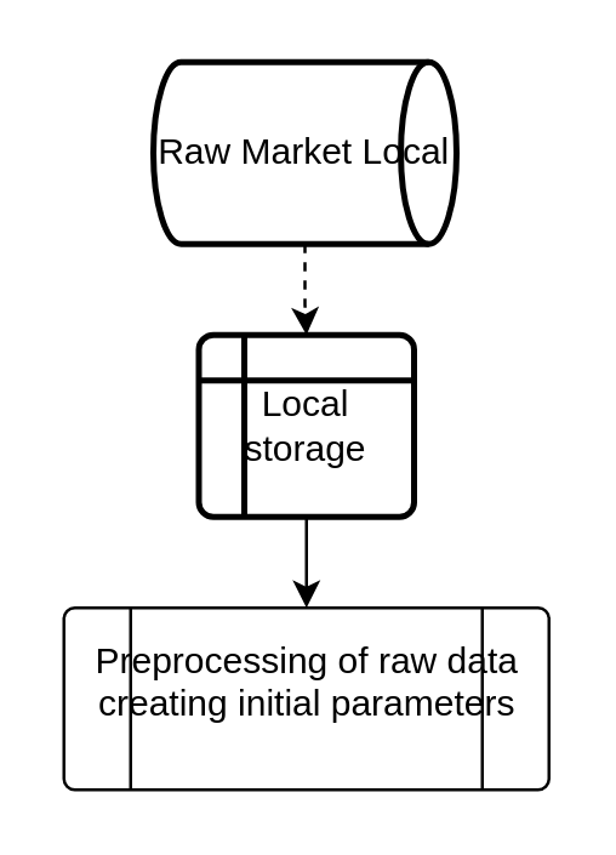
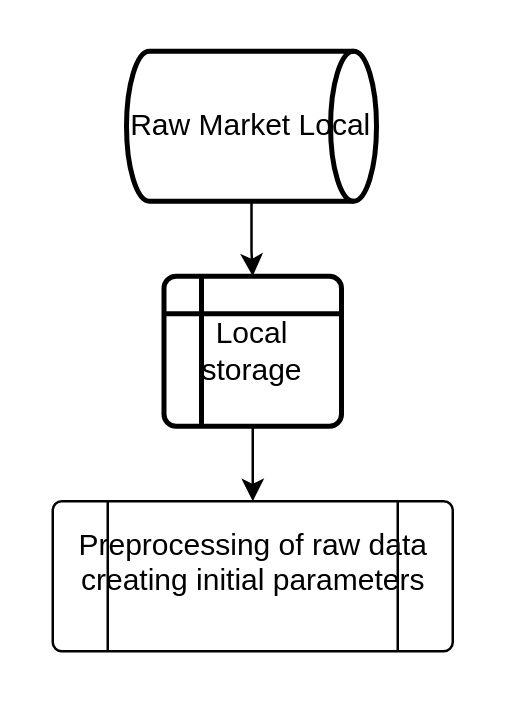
- <mxCell id="2" value="" style="edgeStyle=orthogonalEdgeStyle;rounded=0;orthogonalLoop=1;jettySize=auto;html=1;dashed=1;" edge="1" parent="1" source="3" target="5"><mxGeometry relative="1" as="geometry" /></mxCell>
+ <mxCell id="2" value="" style="edgeStyle=orthogonalEdgeStyle;rounded=0;orthogonalLoop=1;jettySize=auto;html=1;" edge="1" parent="1" source="3" target="5"><mxGeometry relative="1" as="geometry" /></mxCell>
